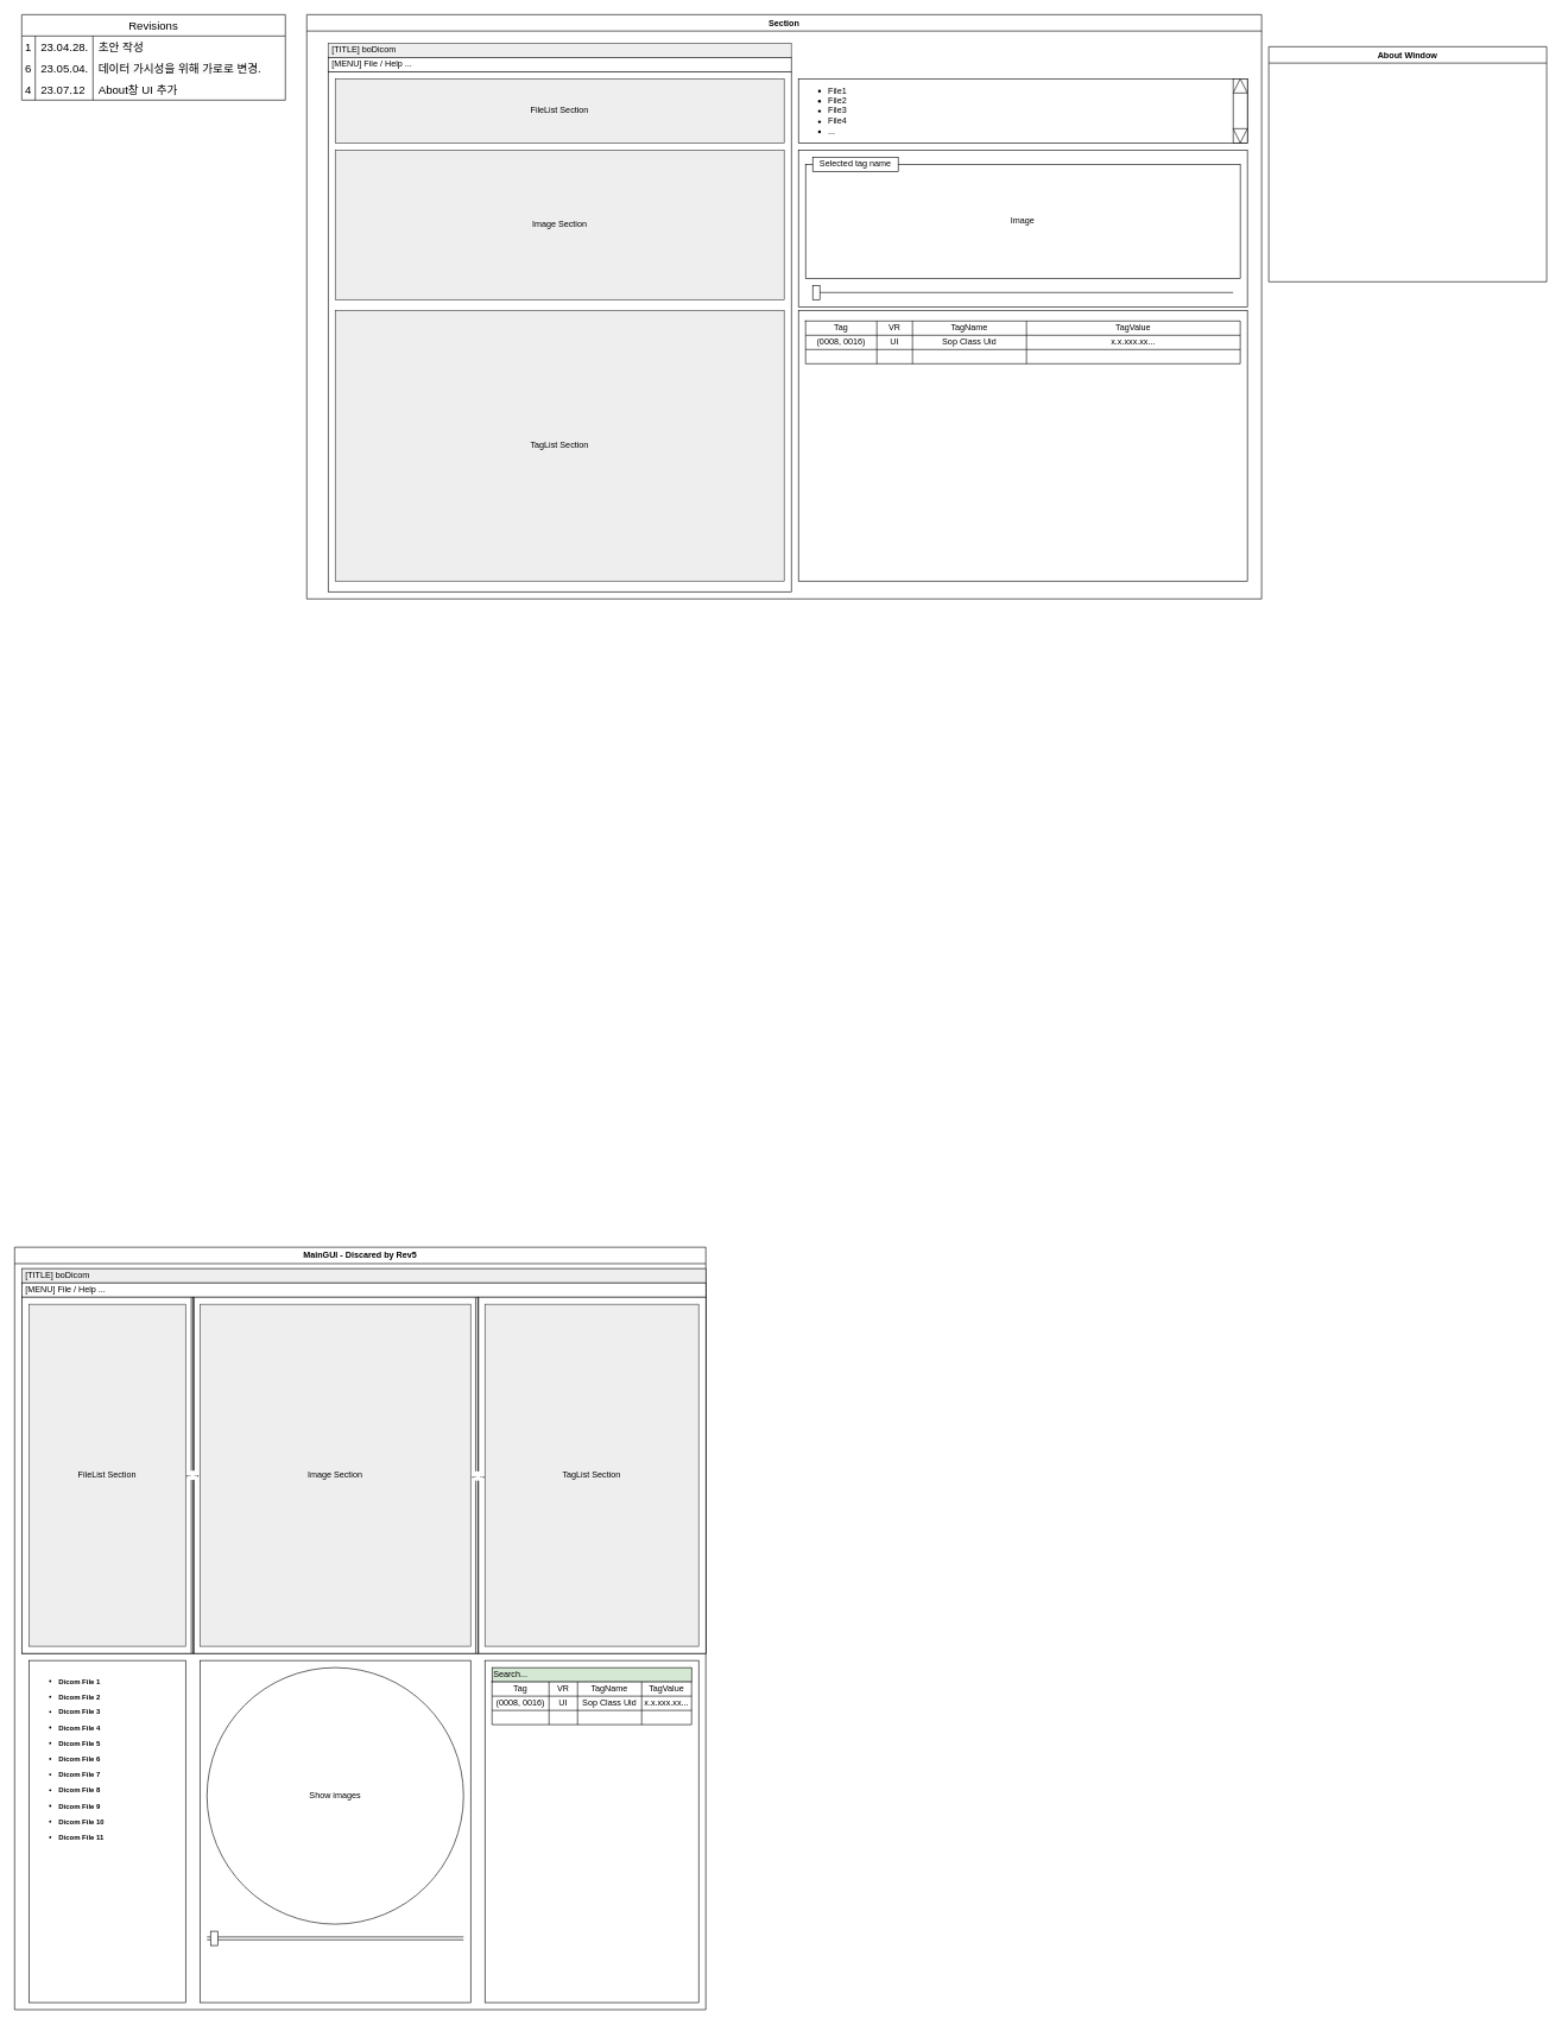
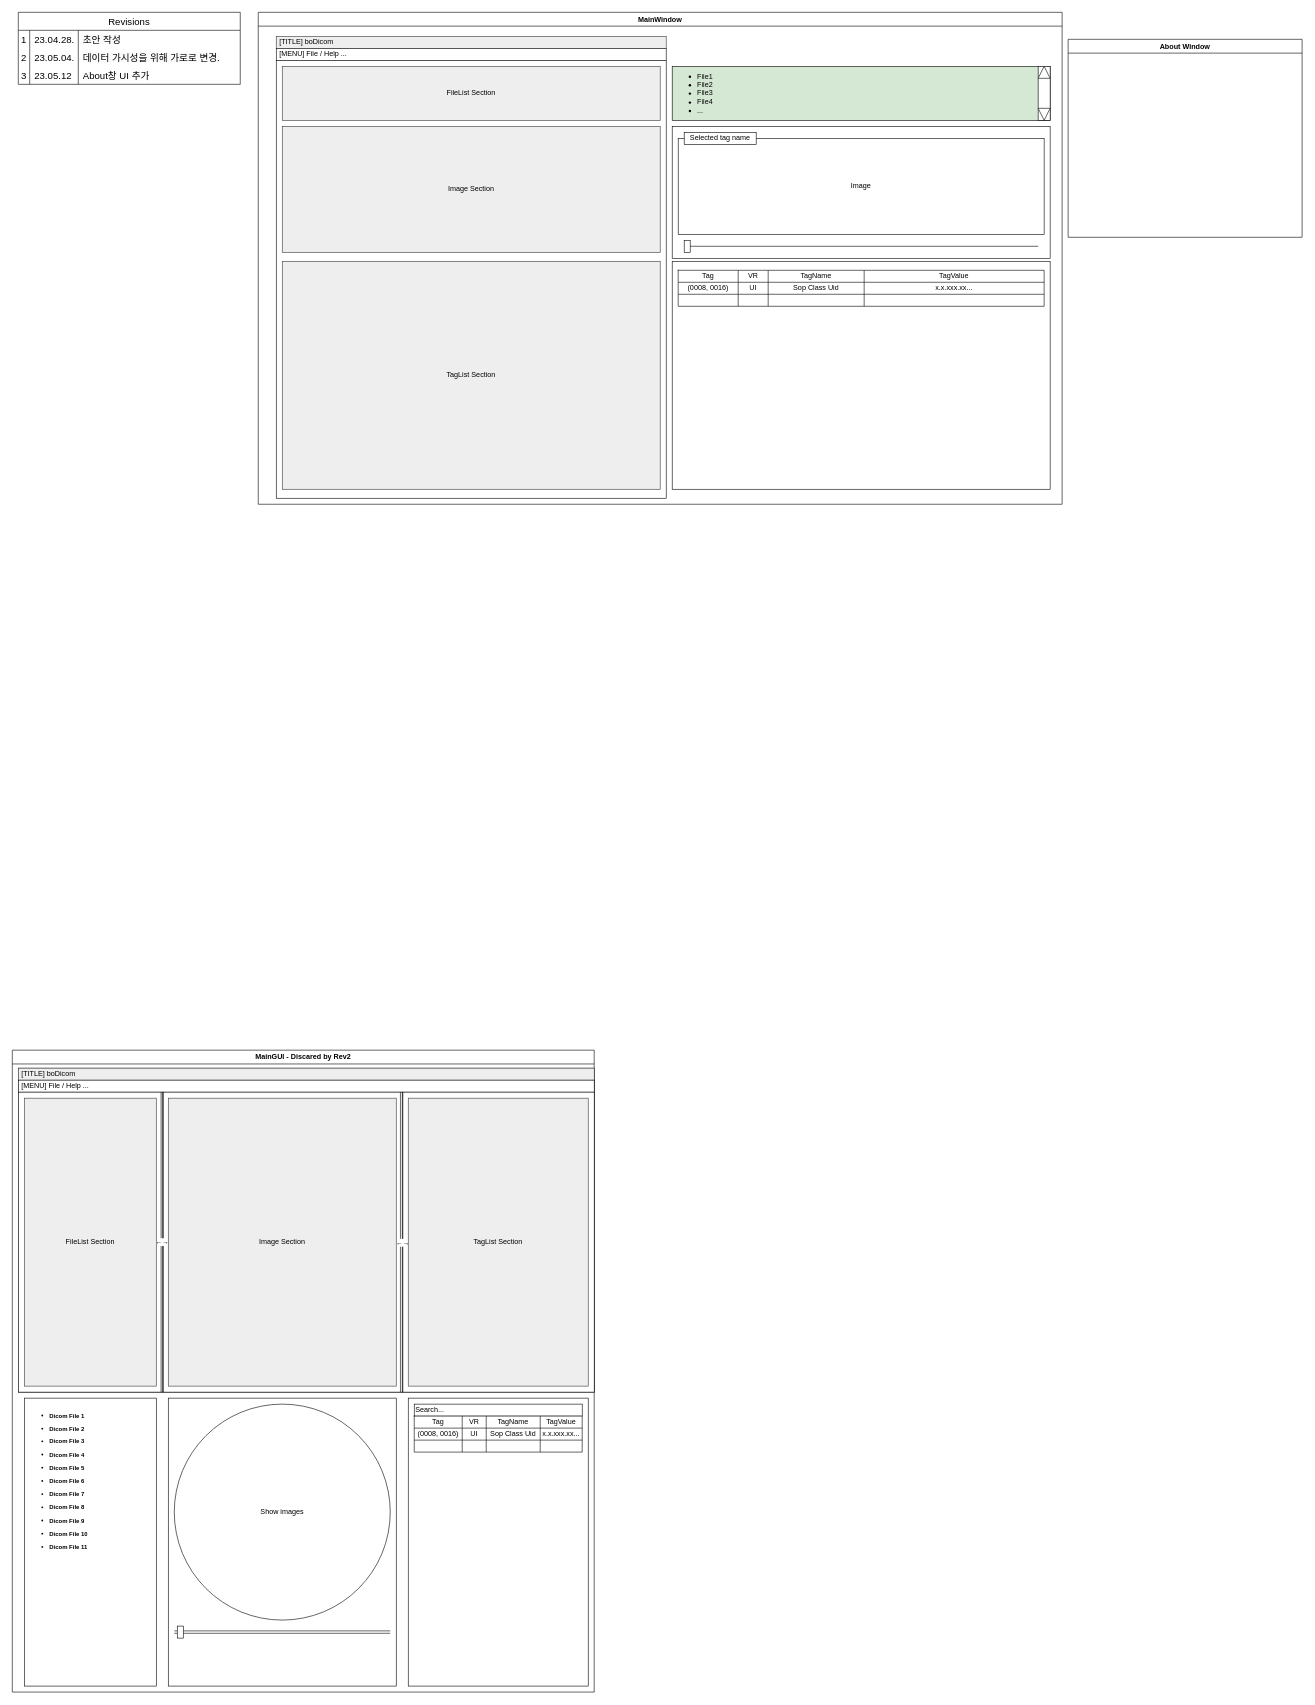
- <mxCell id="54" value="Section" style="swimlane;whiteSpace=wrap;html=1;" vertex="1" parent="1"><mxGeometry x="430" y="20" width="1340" height="820" as="geometry" /></mxCell>
+ <mxCell id="54" value="MainWindow" style="swimlane;whiteSpace=wrap;html=1;" vertex="1" parent="1"><mxGeometry x="430" y="20" width="1340" height="820" as="geometry" /></mxCell>
- <mxCell id="8" value="6" style="shape=partialRectangle;html=1;whiteSpace=wrap;connectable=0;fillColor=none;top=0;left=0;bottom=0;right=0;overflow=hidden;strokeColor=inherit;fontSize=16;" vertex="1" parent="7"><mxGeometry width="19" height="30" as="geometry"><mxRectangle width="19" height="30" as="alternateBounds" /></mxGeometry></mxCell>
+ <mxCell id="8" value="2" style="shape=partialRectangle;html=1;whiteSpace=wrap;connectable=0;fillColor=none;top=0;left=0;bottom=0;right=0;overflow=hidden;strokeColor=inherit;fontSize=16;" vertex="1" parent="7"><mxGeometry width="19" height="30" as="geometry"><mxRectangle width="19" height="30" as="alternateBounds" /></mxGeometry></mxCell>
- <mxCell id="12" value="4" style="shape=partialRectangle;html=1;whiteSpace=wrap;connectable=0;fillColor=none;top=0;left=0;bottom=0;right=0;overflow=hidden;strokeColor=inherit;fontSize=16;" vertex="1" parent="11"><mxGeometry width="19" height="30" as="geometry"><mxRectangle width="19" height="30" as="alternateBounds" /></mxGeometry></mxCell>
+ <mxCell id="12" value="3" style="shape=partialRectangle;html=1;whiteSpace=wrap;connectable=0;fillColor=none;top=0;left=0;bottom=0;right=0;overflow=hidden;strokeColor=inherit;fontSize=16;" vertex="1" parent="11"><mxGeometry width="19" height="30" as="geometry"><mxRectangle width="19" height="30" as="alternateBounds" /></mxGeometry></mxCell>
- <mxCell id="13" value="23.07.12" style="shape=partialRectangle;html=1;whiteSpace=wrap;connectable=0;fillColor=none;top=0;left=0;bottom=0;right=0;align=left;spacingLeft=6;overflow=hidden;strokeColor=inherit;fontSize=16;" vertex="1" parent="11"><mxGeometry x="19" width="81" height="30" as="geometry"><mxRectangle width="81" height="30" as="alternateBounds" /></mxGeometry></mxCell>
+ <mxCell id="13" value="23.05.12" style="shape=partialRectangle;html=1;whiteSpace=wrap;connectable=0;fillColor=none;top=0;left=0;bottom=0;right=0;align=left;spacingLeft=6;overflow=hidden;strokeColor=inherit;fontSize=16;" vertex="1" parent="11"><mxGeometry x="19" width="81" height="30" as="geometry"><mxRectangle width="81" height="30" as="alternateBounds" /></mxGeometry></mxCell>
- <mxCell id="61" value="&lt;ul&gt;&lt;li&gt;File1&lt;/li&gt;&lt;li&gt;File2&lt;/li&gt;&lt;li&gt;File3&lt;/li&gt;&lt;li&gt;File4&lt;/li&gt;&lt;li&gt;...&lt;/li&gt;&lt;/ul&gt;" style="rounded=0;whiteSpace=wrap;html=1;align=left;" vertex="1" parent="54"><mxGeometry x="690" y="90" width="630" height="90" as="geometry" /></mxCell>
+ <mxCell id="61" value="&lt;ul&gt;&lt;li&gt;File1&lt;/li&gt;&lt;li&gt;File2&lt;/li&gt;&lt;li&gt;File3&lt;/li&gt;&lt;li&gt;File4&lt;/li&gt;&lt;li&gt;...&lt;/li&gt;&lt;/ul&gt;" style="rounded=0;whiteSpace=wrap;html=1;align=left;fillColor=#d5e8d4;" vertex="1" parent="54"><mxGeometry x="690" y="90" width="630" height="90" as="geometry" /></mxCell>
- <mxCell id="15" value="MainGUI - Discared by Rev5" style="swimlane;whiteSpace=wrap;html=1;" vertex="1" parent="1"><mxGeometry x="20" y="1750" width="970" height="1070" as="geometry" /></mxCell>
+ <mxCell id="15" value="MainGUI - Discared by Rev2" style="swimlane;whiteSpace=wrap;html=1;" vertex="1" parent="1"><mxGeometry x="20" y="1750" width="970" height="1070" as="geometry" /></mxCell>
- <mxCell id="37" value="Search..." style="rounded=0;whiteSpace=wrap;html=1;align=left;fillColor=#d5e8d4;" parent="15" vertex="1"><mxGeometry x="670" y="590" width="280" height="20" as="geometry" /></mxCell>
+ <mxCell id="37" value="Search..." style="rounded=0;whiteSpace=wrap;html=1;align=left;" parent="15" vertex="1"><mxGeometry x="670" y="590" width="280" height="20" as="geometry" /></mxCell>
